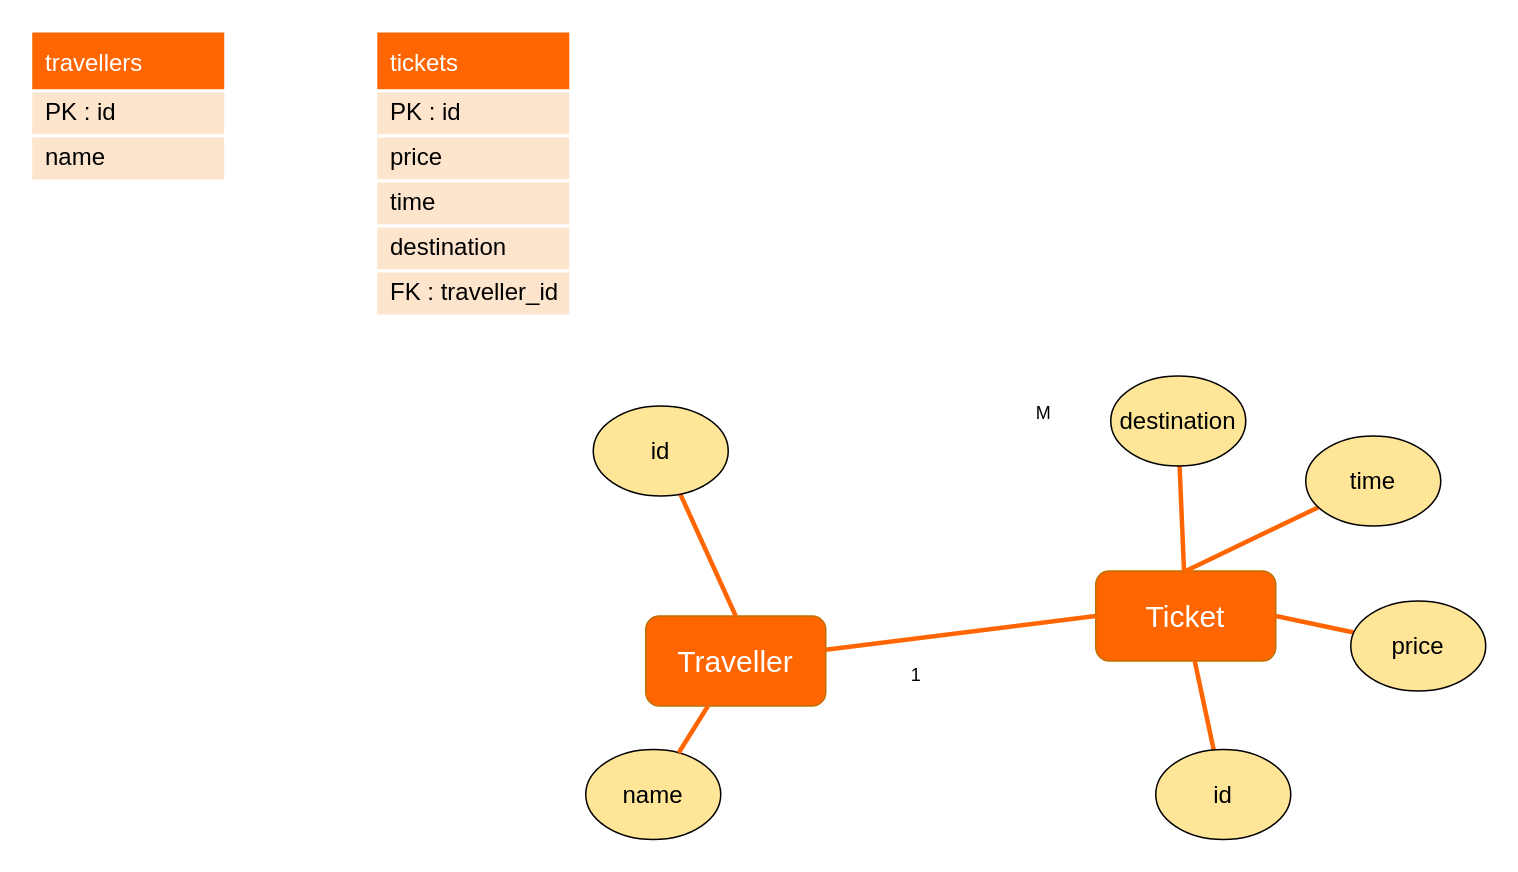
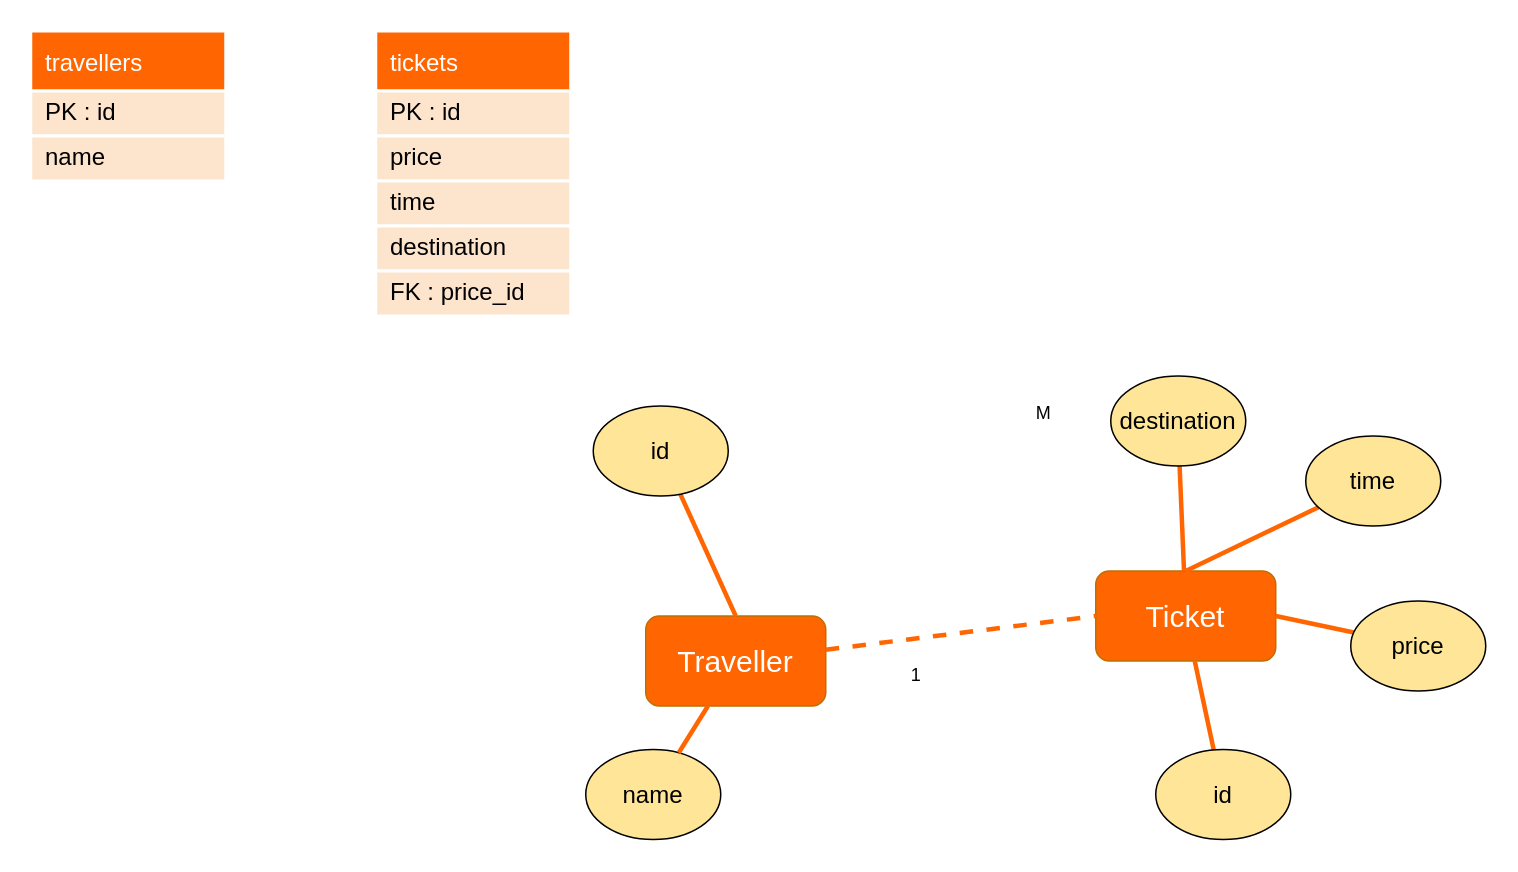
- <mxCell id="10" value="FK : traveller_id" style="text;strokeColor=#FFFFFF;fillColor=#FDE5CD;spacingLeft=10;spacingRight=0;overflow=hidden;rotatable=0;points=[[0,0.5],[1,0.5]];portConstraint=eastwest;fontSize=16;strokeWidth=2;sketch=0;shadow=0;rounded=0;glass=0;spacing=0;" vertex="1" parent="5"><mxGeometry y="160" width="130" height="30" as="geometry" /></mxCell>
+ <mxCell id="10" value="FK : price_id" style="text;strokeColor=#FFFFFF;fillColor=#FDE5CD;spacingLeft=10;spacingRight=0;overflow=hidden;rotatable=0;points=[[0,0.5],[1,0.5]];portConstraint=eastwest;fontSize=16;strokeWidth=2;sketch=0;shadow=0;rounded=0;glass=0;spacing=0;" vertex="1" parent="5"><mxGeometry y="160" width="130" height="30" as="geometry" /></mxCell>
- <mxCell id="27" style="edgeStyle=none;rounded=0;orthogonalLoop=1;jettySize=auto;html=1;fontSize=16;fontColor=#FFFFFF;endArrow=none;endFill=0;strokeColor=#FF6602;strokeWidth=3;entryX=0;entryY=0.5;entryDx=0;entryDy=0;" edge="1" parent="1" source="11" target="16"><mxGeometry relative="1" as="geometry"><mxPoint x="445" y="509" as="sourcePoint" /><mxPoint x="507.978" y="450" as="targetPoint" /></mxGeometry></mxCell>
+ <mxCell id="27" style="edgeStyle=none;rounded=0;orthogonalLoop=1;jettySize=auto;html=1;fontSize=16;fontColor=#FFFFFF;endArrow=none;endFill=0;strokeColor=#FF6602;strokeWidth=3;entryX=0;entryY=0.5;entryDx=0;entryDy=0;dashed=1;" edge="1" parent="1" source="11" target="16"><mxGeometry relative="1" as="geometry"><mxPoint x="445" y="509" as="sourcePoint" /><mxPoint x="507.978" y="450" as="targetPoint" /></mxGeometry></mxCell>
